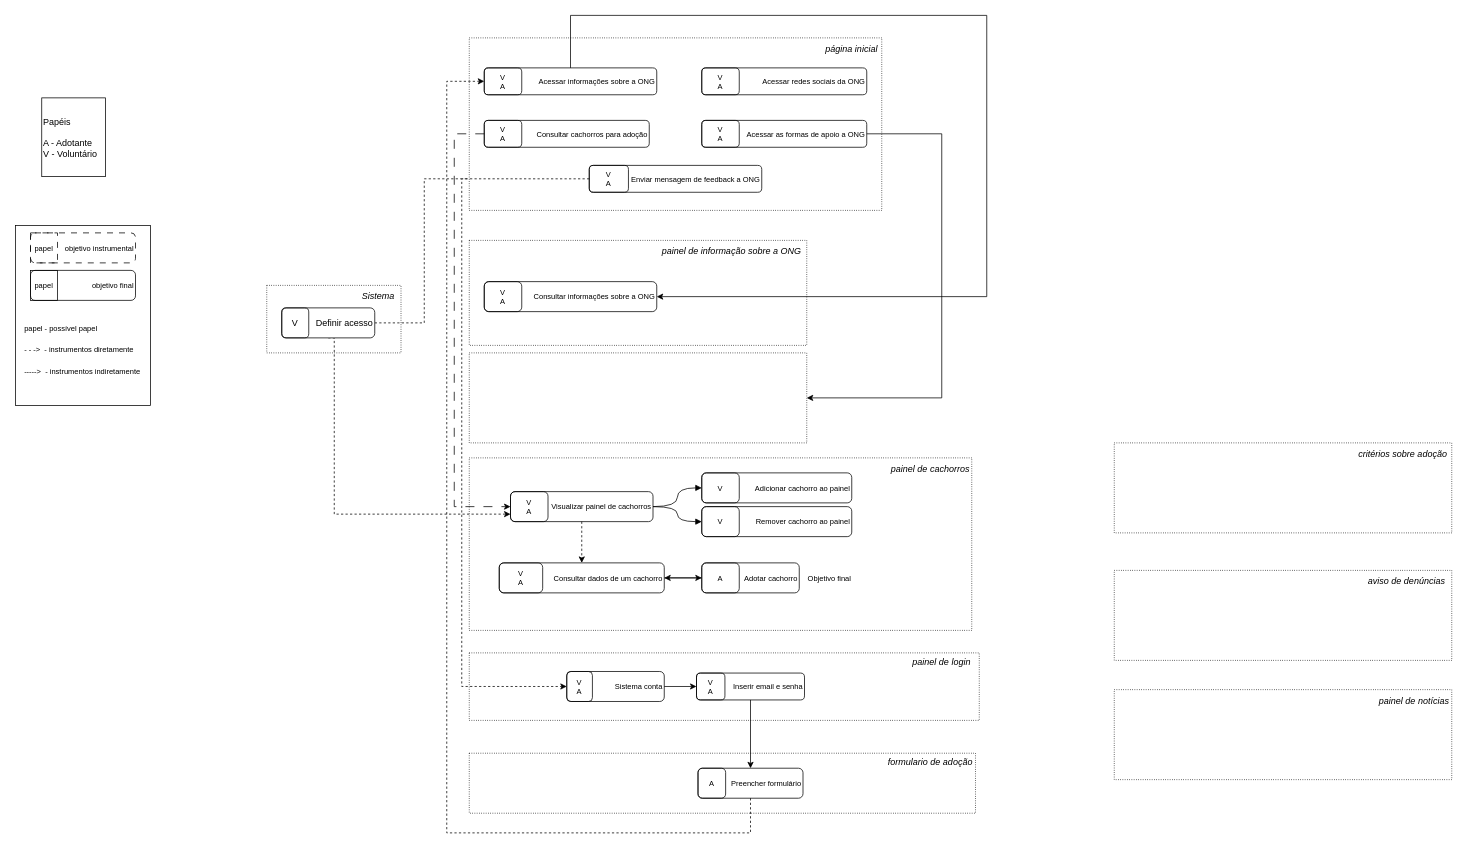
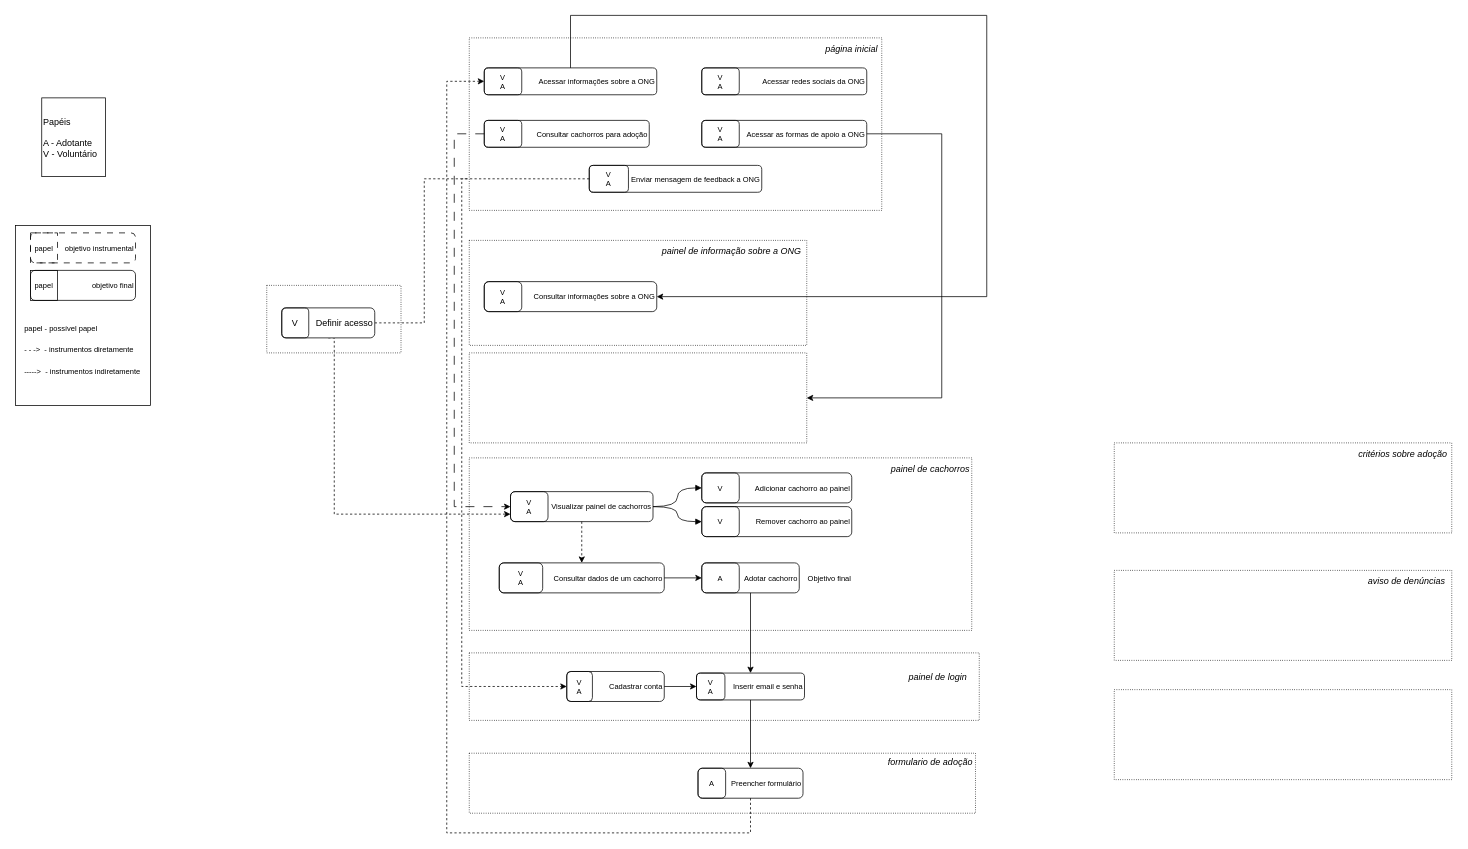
- <mxCell id="11" value="Sistema" style="text;html=1;align=center;verticalAlign=middle;whiteSpace=wrap;rounded=0;fontStyle=2" parent="1" vertex="1"><mxGeometry x="474" y="380" width="60" height="30" as="geometry" /></mxCell>
- <mxCell id="59" style="edgeStyle=orthogonalEdgeStyle;rounded=0;orthogonalLoop=1;jettySize=auto;html=1;" parent="1" source="41" target="32" edge="1"><mxGeometry relative="1" as="geometry" /></mxCell>
+ <mxCell id="59" style="edgeStyle=orthogonalEdgeStyle;rounded=0;orthogonalLoop=1;jettySize=auto;html=1;entryX=0.5;entryY=0;entryDx=0;entryDy=0;" parent="1" source="41" target="56" edge="1"><mxGeometry relative="1" as="geometry" /></mxCell>
- <mxCell id="51" value="&lt;i&gt;painel de login&lt;/i&gt;" style="text;html=1;align=center;verticalAlign=middle;whiteSpace=wrap;rounded=0;movable=1;resizable=1;rotatable=1;deletable=1;editable=1;locked=0;connectable=1;" parent="1" vertex="1"><mxGeometry x="1210" y="870" width="90" height="26.9" as="geometry" /></mxCell>
+ <mxCell id="51" value="&lt;i&gt;painel de login&lt;/i&gt;" style="text;html=1;align=center;verticalAlign=middle;whiteSpace=wrap;rounded=0;movable=1;resizable=1;rotatable=1;deletable=1;editable=1;locked=0;connectable=1;" parent="1" vertex="1"><mxGeometry x="1205" y="890" width="90" height="26.9" as="geometry" /></mxCell>
- <mxCell id="53" value="Sistema conta" style="rounded=1;whiteSpace=wrap;html=1;arcSize=15;align=right;fontSize=10;" parent="52" vertex="1"><mxGeometry width="130" height="40" as="geometry" /></mxCell>
+ <mxCell id="53" value="Cadastrar conta" style="rounded=1;whiteSpace=wrap;html=1;arcSize=15;align=right;fontSize=10;" parent="52" vertex="1"><mxGeometry width="130" height="40" as="geometry" /></mxCell>
- <mxCell id="23" value="&lt;i&gt;painel de notícias&lt;/i&gt;" style="text;html=1;align=center;verticalAlign=middle;whiteSpace=wrap;rounded=0;" parent="1" vertex="1"><mxGeometry x="1835" y="919" width="100" height="30" as="geometry" /></mxCell>
